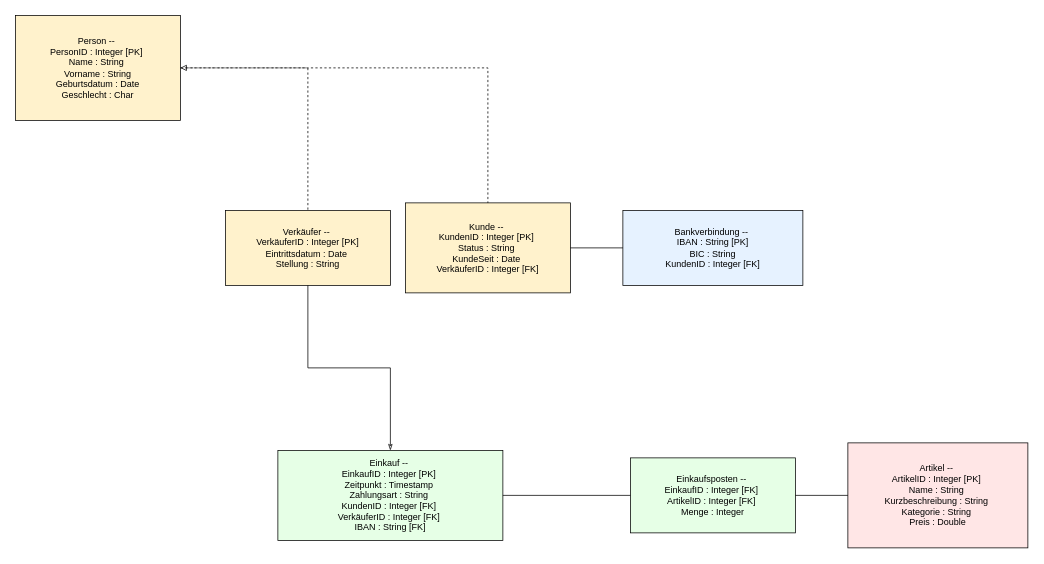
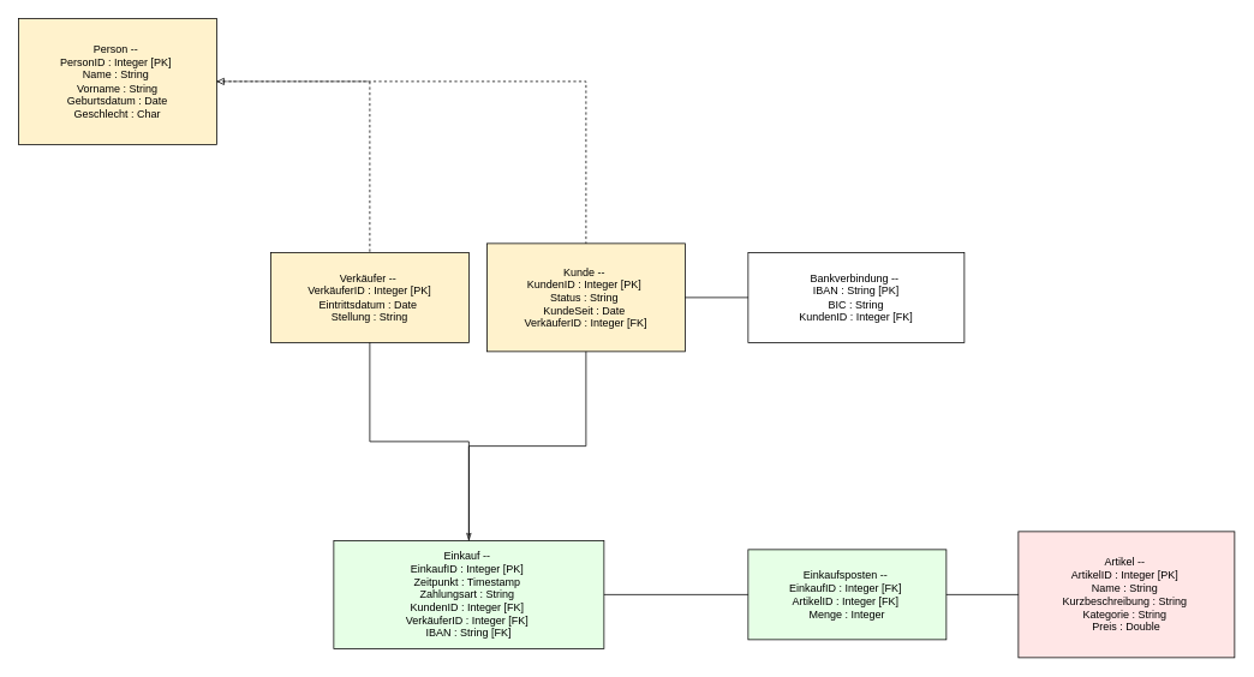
- <mxCell id="5" value="&lt;div&gt;Bankverbindung --&amp;nbsp;&lt;/div&gt;&lt;div&gt;IBAN : String [PK]&lt;/div&gt;&lt;div&gt;&amp;nbsp;BIC : String&amp;nbsp;&lt;/div&gt;&lt;div&gt;KundenID : Integer [FK]&lt;/div&gt;" style="rounded=0;whiteSpace=wrap;html=1;fillColor=#E6F2FF;strokeColor=#000000;" parent="1" vertex="1"><mxGeometry x="830" y="280" width="240" height="100" as="geometry" /></mxCell>
+ <mxCell id="5" value="&lt;div&gt;Bankverbindung --&amp;nbsp;&lt;/div&gt;&lt;div&gt;IBAN : String [PK]&lt;/div&gt;&lt;div&gt;&amp;nbsp;BIC : String&amp;nbsp;&lt;/div&gt;&lt;div&gt;KundenID : Integer [FK]&lt;/div&gt;" style="rounded=0;whiteSpace=wrap;html=1;fillColor=#ffffff;strokeColor=#000000;" parent="1" vertex="1"><mxGeometry x="830" y="280" width="240" height="100" as="geometry" /></mxCell>
+ <mxCell id="12" style="edgeStyle=orthogonalEdgeStyle;rounded=0;html=1;endArrow=none;" parent="1" source="3" target="7" edge="1"><mxGeometry relative="1" as="geometry"><Array as="points"><mxPoint x="650" y="495" /><mxPoint x="520" y="495" /></Array></mxGeometry></mxCell>
- <mxCell id="8" value="&lt;div&gt;Einkaufsposten --&amp;nbsp;&lt;/div&gt;&lt;div&gt;EinkaufID : Integer [FK]&amp;nbsp;&lt;/div&gt;&lt;div&gt;ArtikelID : Integer [FK]&amp;nbsp;&lt;/div&gt;&lt;div&gt;Menge : Integer&lt;/div&gt;" style="rounded=0;whiteSpace=wrap;html=1;fillColor=#E6FFE6;strokeColor=#000000;" parent="1" vertex="1"><mxGeometry x="840" y="610" width="220" height="100" as="geometry" /></mxCell>
+ <mxCell id="8" value="&lt;div&gt;Einkaufsposten --&amp;nbsp;&lt;/div&gt;&lt;div&gt;EinkaufID : Integer [FK]&amp;nbsp;&lt;/div&gt;&lt;div&gt;ArtikelID : Integer [FK]&amp;nbsp;&lt;/div&gt;&lt;div&gt;Menge : Integer&lt;/div&gt;" style="rounded=0;whiteSpace=wrap;html=1;fillColor=#E6FFE6;strokeColor=#000000;" parent="1" vertex="1"><mxGeometry x="830" y="610" width="220" height="100" as="geometry" /></mxCell>
